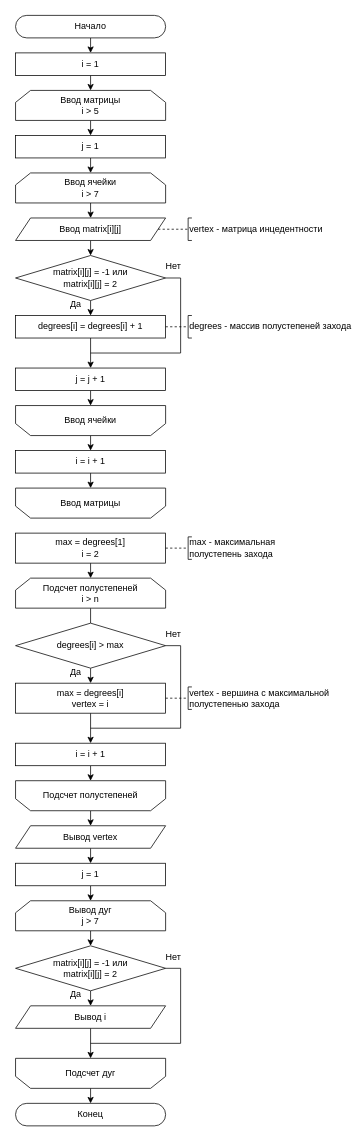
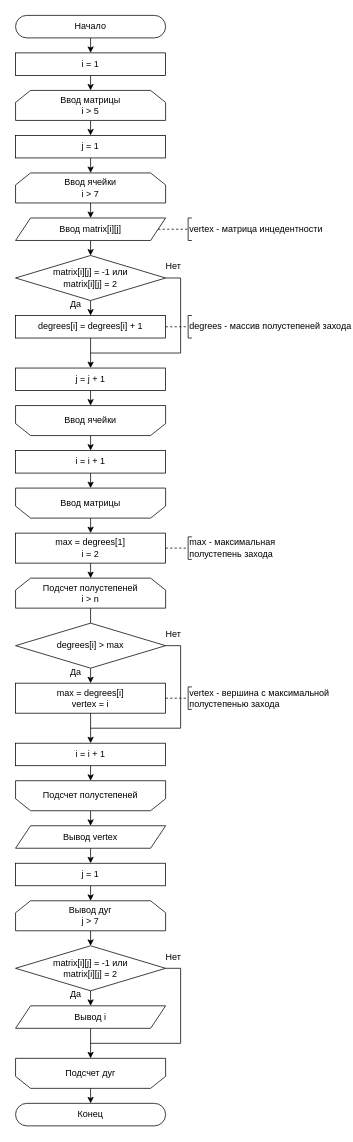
+ <mxCell id="32" style="edgeStyle=none;html=1;" edge="1" parent="1" source="33" target="35"><mxGeometry relative="1" as="geometry" /></mxCell>
